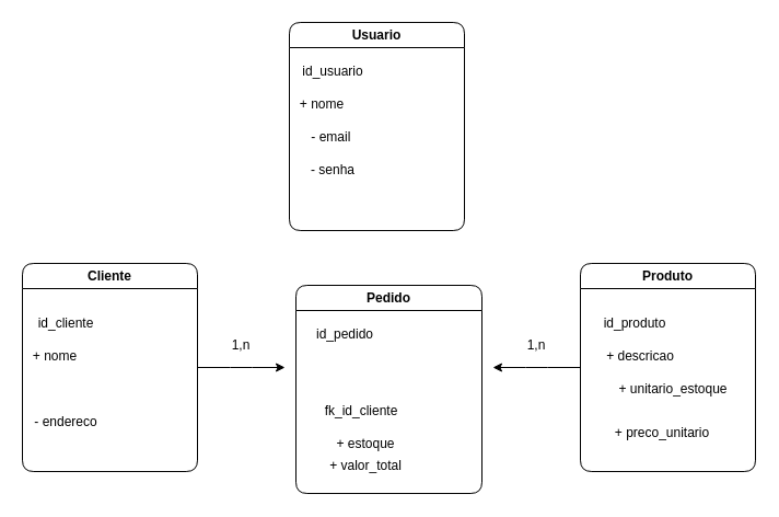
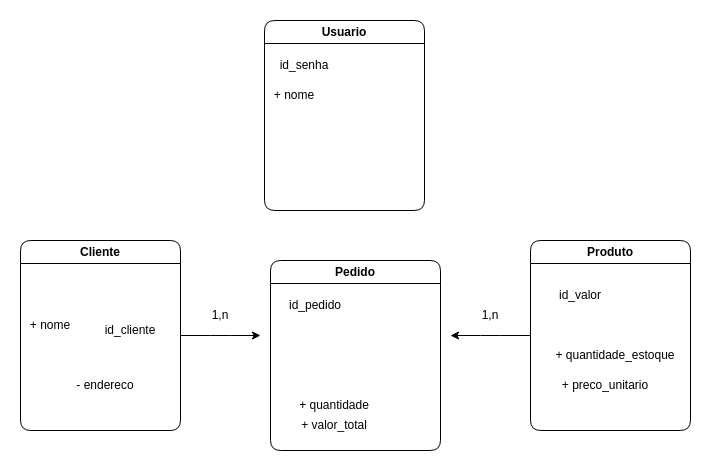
- <mxCell id="21" value="id_usuario" style="text;strokeColor=none;align=center;fillColor=none;html=1;verticalAlign=middle;whiteSpace=wrap;rounded=0;shadow=0;sketch=0;" vertex="1" parent="20"><mxGeometry x="10" y="30" width="60" height="30" as="geometry" /></mxCell>
+ <mxCell id="21" value="id_senha" style="text;strokeColor=none;align=center;fillColor=none;html=1;verticalAlign=middle;whiteSpace=wrap;rounded=0;shadow=0;sketch=0;" vertex="1" parent="20"><mxGeometry x="10" y="30" width="60" height="30" as="geometry" /></mxCell>
- <mxCell id="23" value="- email&amp;nbsp;" style="text;strokeColor=none;align=center;fillColor=none;html=1;verticalAlign=middle;whiteSpace=wrap;rounded=0;shadow=0;sketch=0;" vertex="1" parent="20"><mxGeometry x="10" y="90" width="60" height="30" as="geometry" /></mxCell>
- <mxCell id="24" value="- senha" style="text;strokeColor=none;align=center;fillColor=none;html=1;verticalAlign=middle;whiteSpace=wrap;rounded=0;shadow=0;sketch=0;" vertex="1" parent="20"><mxGeometry x="10" y="120" width="60" height="30" as="geometry" /></mxCell>
- <mxCell id="9" value="id_cliente" style="text;strokeColor=none;align=center;fillColor=none;html=1;verticalAlign=middle;whiteSpace=wrap;rounded=0;shadow=0;sketch=0;" parent="8" vertex="1"><mxGeometry x="10" y="40" width="60" height="30" as="geometry" /></mxCell>
+ <mxCell id="9" value="id_cliente" style="text;strokeColor=none;align=center;fillColor=none;html=1;verticalAlign=middle;whiteSpace=wrap;rounded=0;shadow=0;sketch=0;" parent="8" vertex="1"><mxGeometry x="80" y="75" width="60" height="30" as="geometry" /></mxCell>
- <mxCell id="14" value="id_produto" style="text;strokeColor=none;align=center;fillColor=none;html=1;verticalAlign=middle;whiteSpace=wrap;rounded=0;shadow=0;sketch=0;" parent="13" vertex="1"><mxGeometry x="20" y="40" width="60" height="30" as="geometry" /></mxCell>
+ <mxCell id="14" value="id_valor" style="text;strokeColor=none;align=center;fillColor=none;html=1;verticalAlign=middle;whiteSpace=wrap;rounded=0;shadow=0;sketch=0;" parent="13" vertex="1"><mxGeometry x="20" y="40" width="60" height="30" as="geometry" /></mxCell>
- <mxCell id="15" value="+ descricao" style="text;strokeColor=none;align=center;fillColor=none;html=1;verticalAlign=middle;whiteSpace=wrap;rounded=0;shadow=0;sketch=0;" parent="13" vertex="1"><mxGeometry x="20" y="70" width="70" height="30" as="geometry" /></mxCell>
- <mxCell id="16" value="+ unitario_estoque" style="text;strokeColor=none;align=center;fillColor=none;html=1;verticalAlign=middle;whiteSpace=wrap;rounded=0;shadow=0;sketch=0;" parent="13" vertex="1"><mxGeometry x="20" y="100" width="130" height="30" as="geometry" /></mxCell>
+ <mxCell id="16" value="+ quantidade_estoque" style="text;strokeColor=none;align=center;fillColor=none;html=1;verticalAlign=middle;whiteSpace=wrap;rounded=0;shadow=0;sketch=0;" parent="13" vertex="1"><mxGeometry x="20" y="100" width="130" height="30" as="geometry" /></mxCell>
- <mxCell id="4" value="fk_id_cliente" style="text;strokeColor=none;align=center;fillColor=none;html=1;verticalAlign=middle;whiteSpace=wrap;rounded=0;shadow=0;sketch=0;" parent="2" vertex="1"><mxGeometry x="30" y="100" width="60" height="30" as="geometry" /></mxCell>
- <mxCell id="11" value="- endereco" style="text;strokeColor=none;align=center;fillColor=none;html=1;verticalAlign=middle;whiteSpace=wrap;rounded=0;shadow=0;sketch=0;" parent="8" vertex="1"><mxGeometry x="10" y="130" width="60" height="30" as="geometry" /></mxCell>
+ <mxCell id="11" value="- endereco" style="text;strokeColor=none;align=center;fillColor=none;html=1;verticalAlign=middle;whiteSpace=wrap;rounded=0;shadow=0;sketch=0;" parent="8" vertex="1"><mxGeometry x="55" y="130" width="60" height="30" as="geometry" /></mxCell>
- <mxCell id="17" value="+ preco_unitario" style="text;strokeColor=none;align=center;fillColor=none;html=1;verticalAlign=middle;whiteSpace=wrap;rounded=0;shadow=0;sketch=0;" parent="13" vertex="1"><mxGeometry x="10" y="140" width="130" height="30" as="geometry" /></mxCell>
+ <mxCell id="17" value="+ preco_unitario" style="text;strokeColor=none;align=center;fillColor=none;html=1;verticalAlign=middle;whiteSpace=wrap;rounded=0;shadow=0;sketch=0;" parent="13" vertex="1"><mxGeometry x="10" y="130" width="130" height="30" as="geometry" /></mxCell>
- <mxCell id="5" value="+ estoque" style="text;strokeColor=none;align=center;fillColor=none;html=1;verticalAlign=middle;whiteSpace=wrap;rounded=0;shadow=0;sketch=0;" parent="2" vertex="1"><mxGeometry x="24" y="130" width="80" height="30" as="geometry" /></mxCell>
+ <mxCell id="5" value="+ quantidade" style="text;strokeColor=none;align=center;fillColor=none;html=1;verticalAlign=middle;whiteSpace=wrap;rounded=0;shadow=0;sketch=0;" parent="2" vertex="1"><mxGeometry x="24" y="130" width="80" height="30" as="geometry" /></mxCell>
